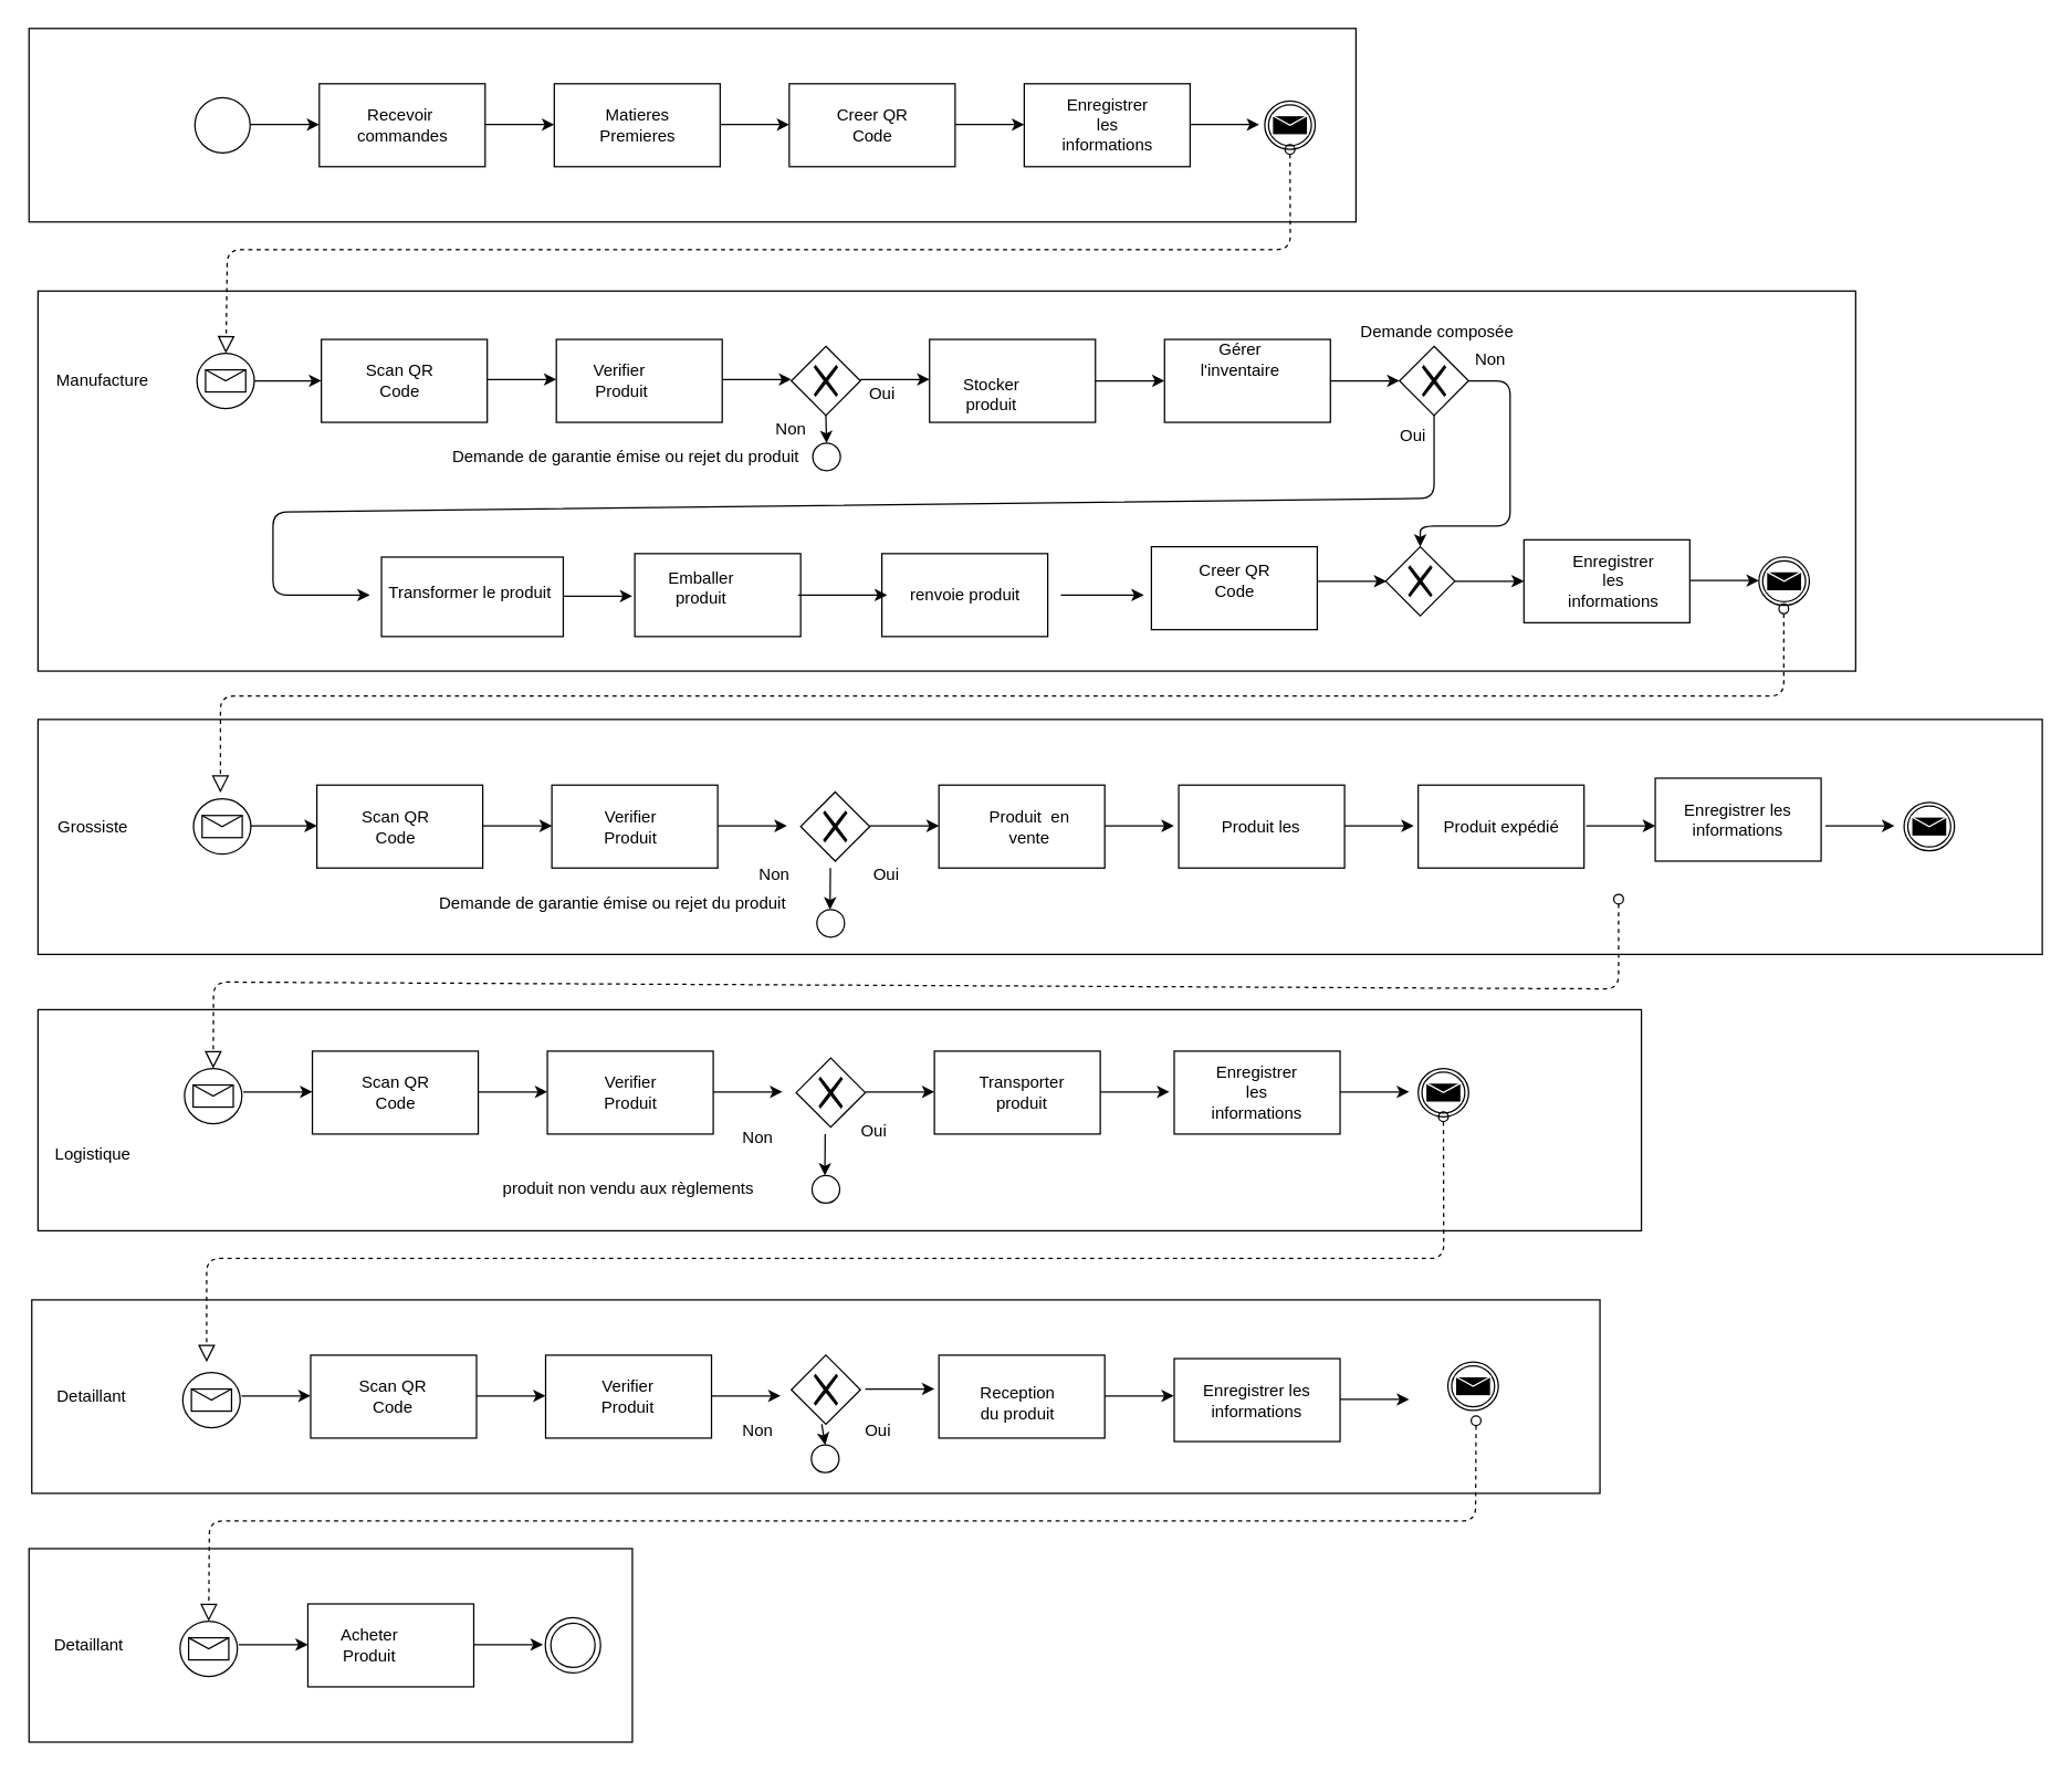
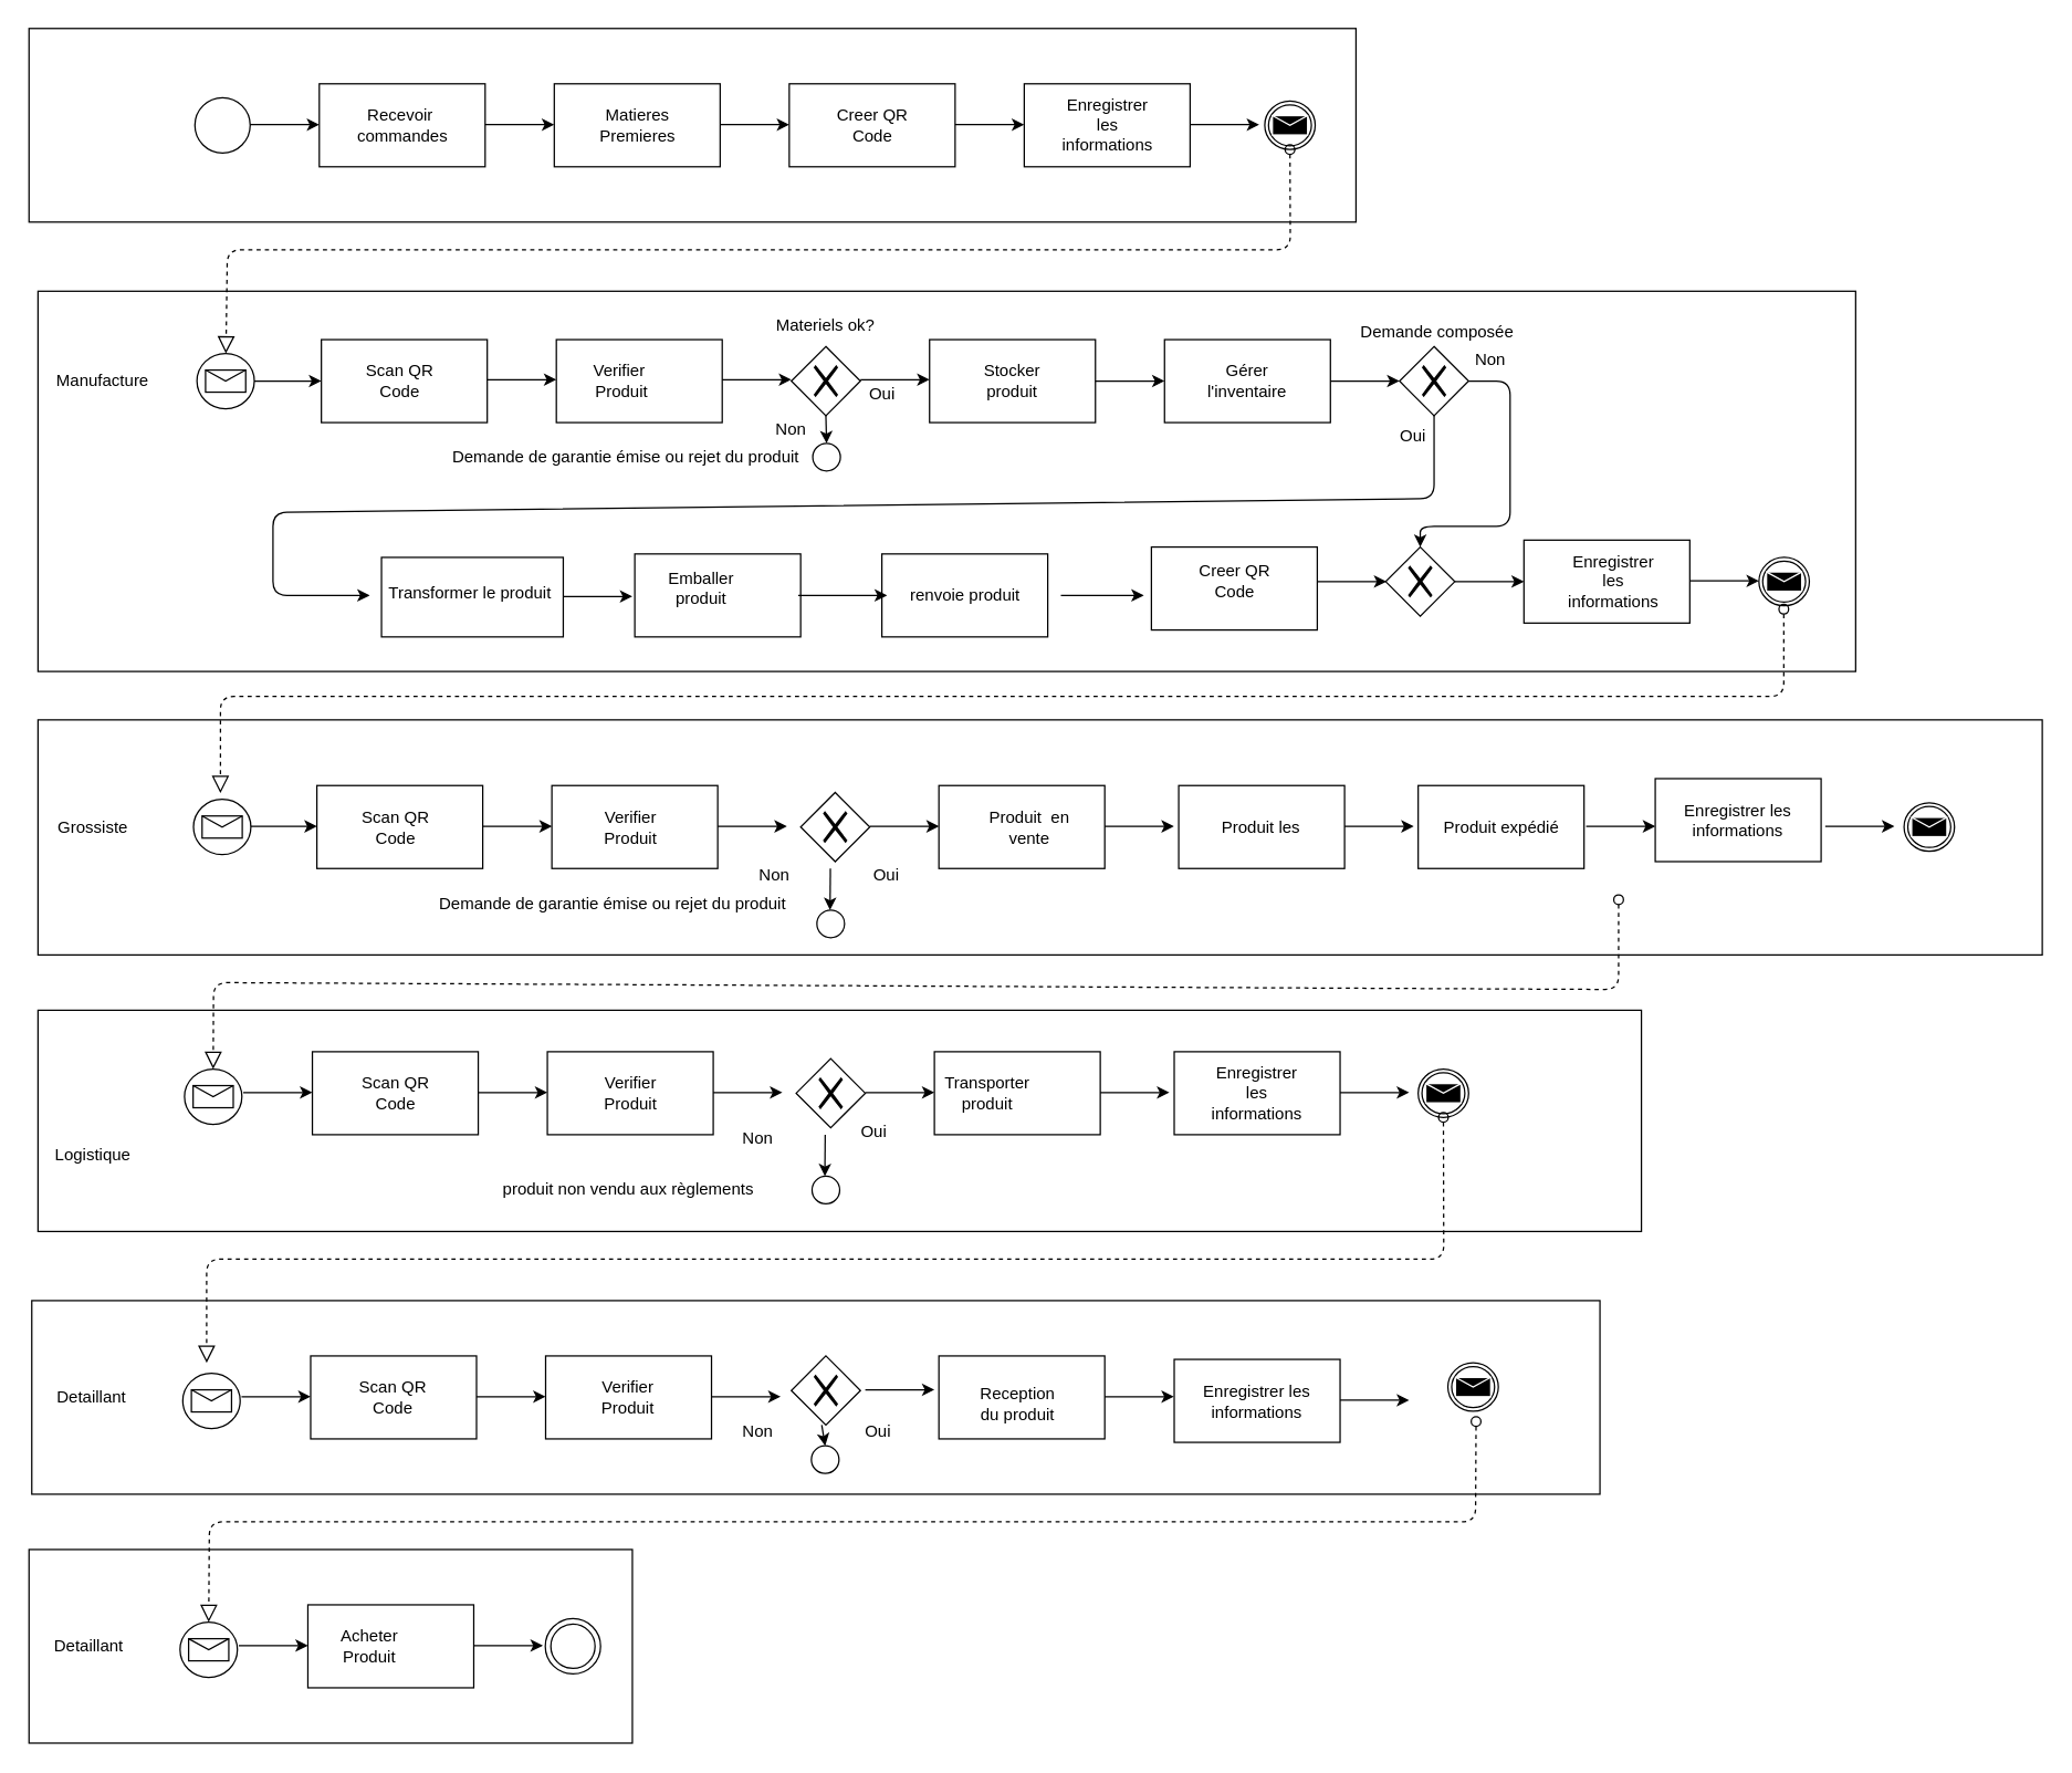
+ <mxCell id="95" value="Materiels ok?" style="text;html=1;strokeColor=none;fillColor=none;align=center;verticalAlign=middle;whiteSpace=wrap;rounded=0;" vertex="1" parent="1"><mxGeometry x="556.25" y="225" width="81.5" height="20" as="geometry" /></mxCell>
- <mxCell id="82" value="Gérer l'inventaire" style="text;html=1;strokeColor=none;fillColor=none;align=center;verticalAlign=middle;whiteSpace=wrap;rounded=0;" vertex="1" parent="1"><mxGeometry x="867" y="250" width="60" height="20" as="geometry" /></mxCell>
+ <mxCell id="82" value="Gérer l'inventaire" style="text;html=1;strokeColor=none;fillColor=none;align=center;verticalAlign=middle;whiteSpace=wrap;rounded=0;" vertex="1" parent="1"><mxGeometry x="872" y="265" width="60" height="20" as="geometry" /></mxCell>
- <mxCell id="83" value="Stocker produit" style="text;html=1;strokeColor=none;fillColor=none;align=center;verticalAlign=middle;whiteSpace=wrap;rounded=0;" vertex="1" parent="1"><mxGeometry x="687" y="275" width="60" height="20" as="geometry" /></mxCell>
+ <mxCell id="83" value="Stocker produit" style="text;html=1;strokeColor=none;fillColor=none;align=center;verticalAlign=middle;whiteSpace=wrap;rounded=0;" vertex="1" parent="1"><mxGeometry x="702" y="265" width="60" height="20" as="geometry" /></mxCell>
- <mxCell id="90" value="Transporter produit" style="text;html=1;strokeColor=none;fillColor=none;align=center;verticalAlign=middle;whiteSpace=wrap;rounded=0;" vertex="1" parent="1"><mxGeometry x="718.75" y="780" width="40" height="20" as="geometry" /></mxCell>
+ <mxCell id="90" value="Transporter produit" style="text;html=1;strokeColor=none;fillColor=none;align=center;verticalAlign=middle;whiteSpace=wrap;rounded=0;" vertex="1" parent="1"><mxGeometry x="693.75" y="780" width="40" height="20" as="geometry" /></mxCell>
